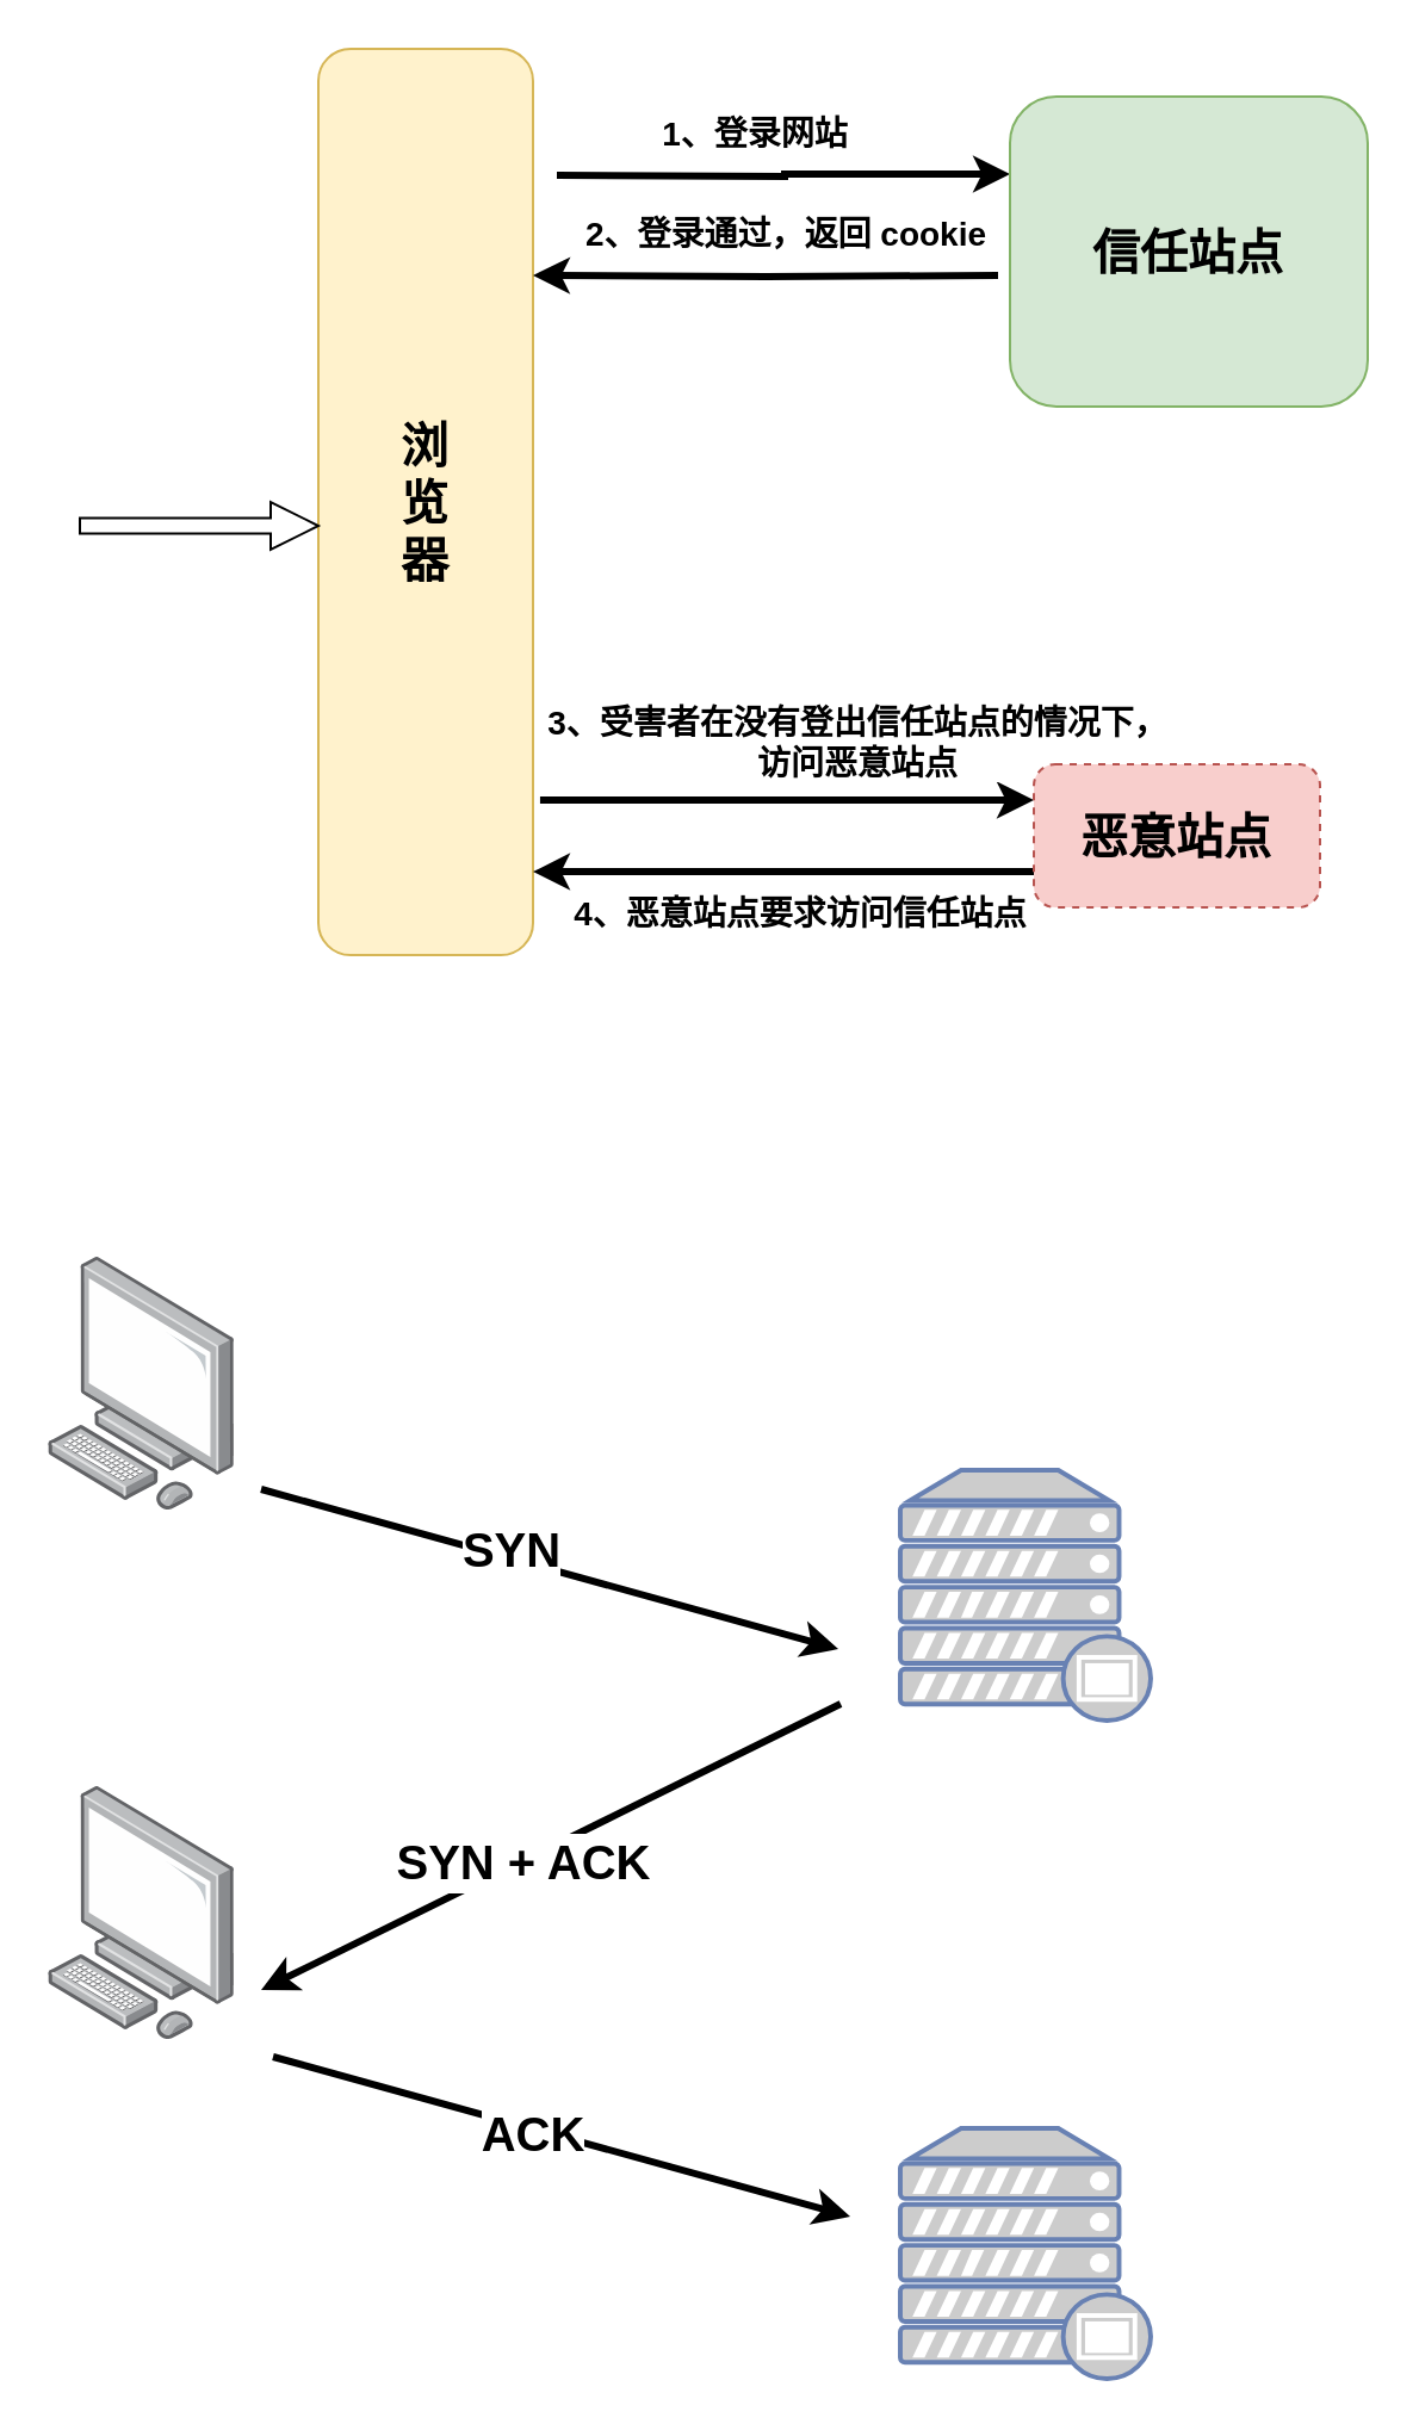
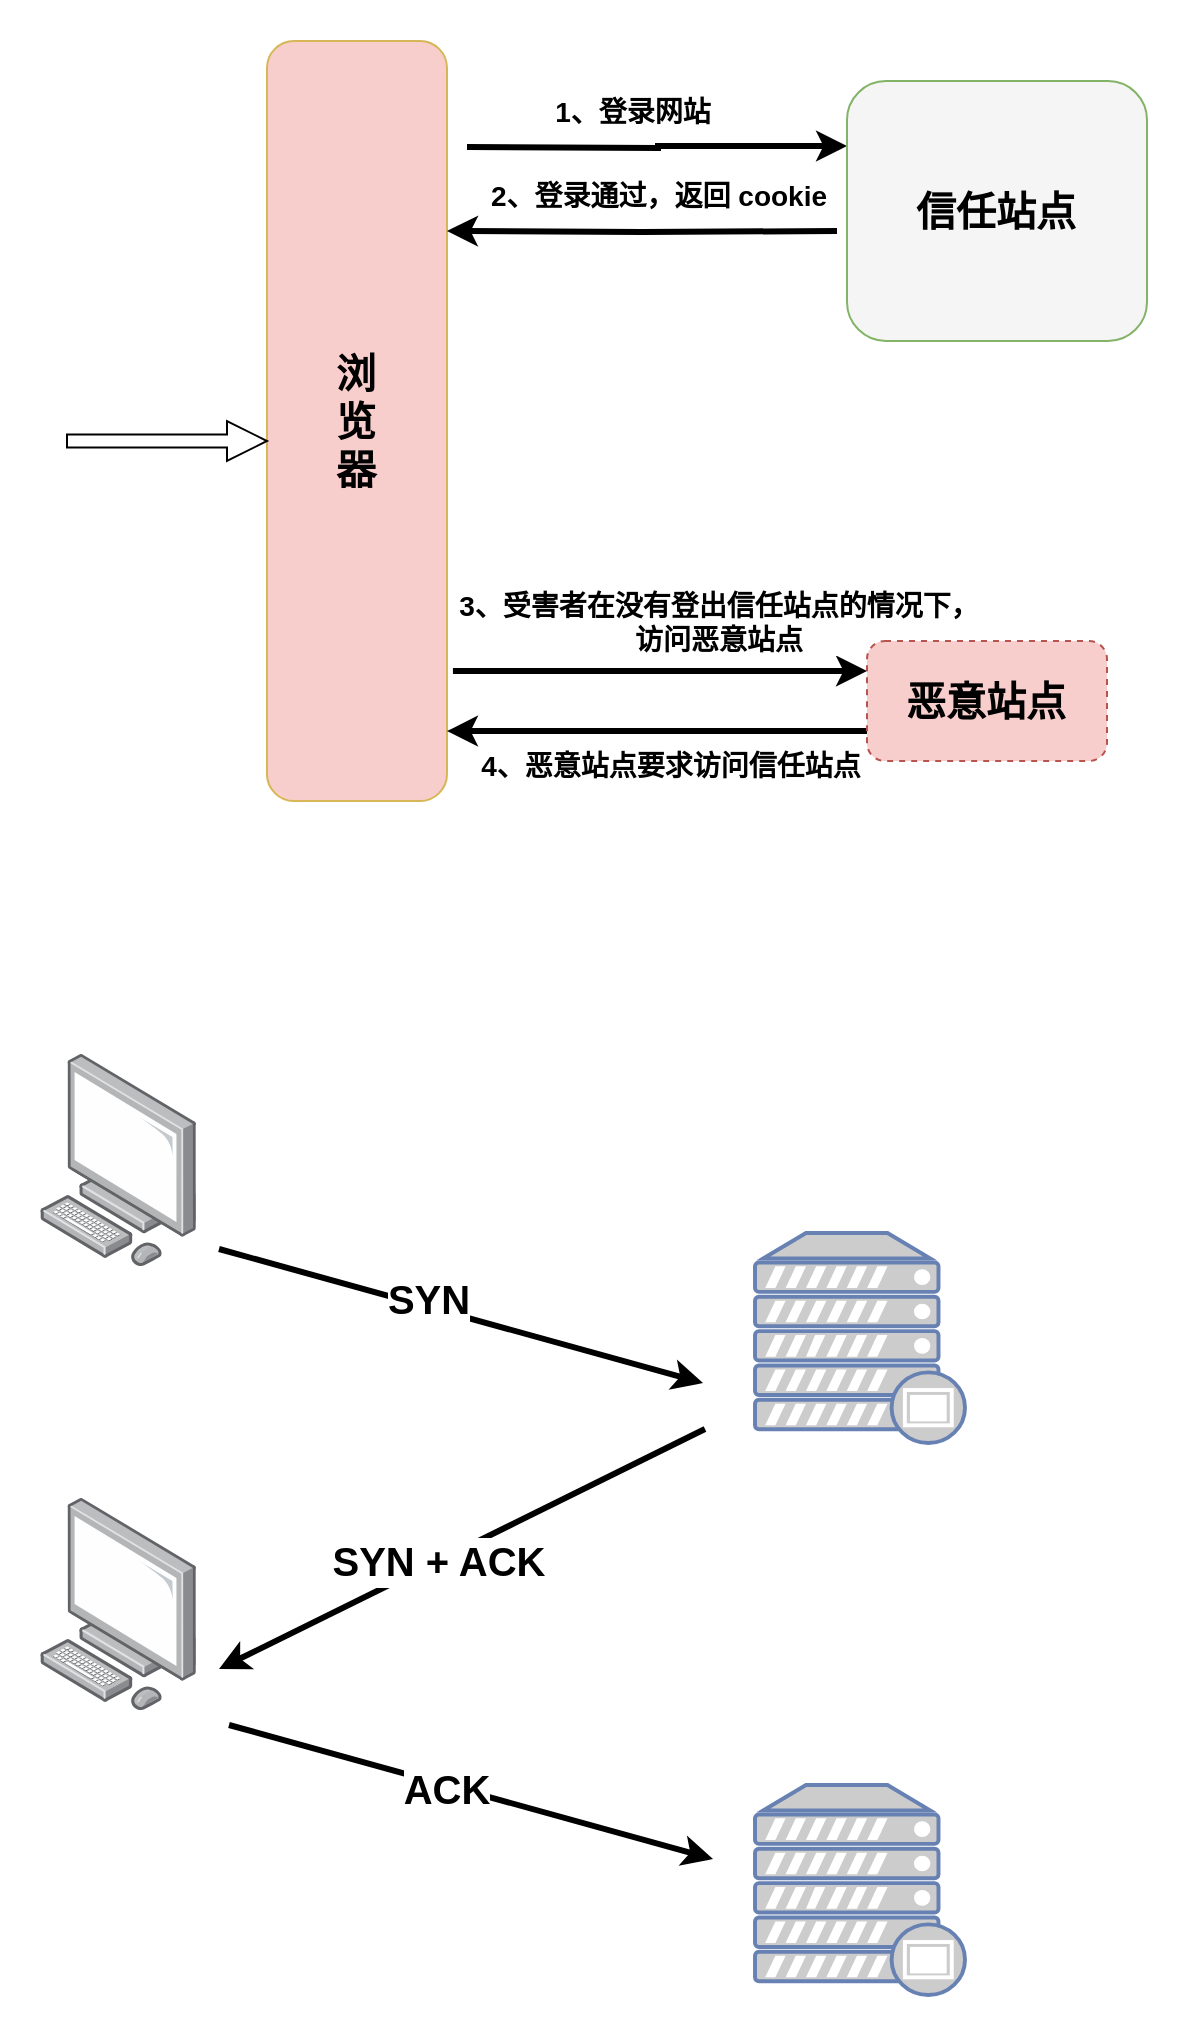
- <mxCell id="7" value="&lt;b&gt;&lt;font style=&quot;font-size: 20px&quot;&gt;信任站点&lt;/font&gt;&lt;/b&gt;" style="rounded=1;whiteSpace=wrap;html=1;fillColor=#d5e8d4;strokeColor=#82b366;" vertex="1" parent="1"><mxGeometry x="423" y="40" width="150" height="130" as="geometry" /></mxCell>
+ <mxCell id="7" value="&lt;b&gt;&lt;font style=&quot;font-size: 20px&quot;&gt;信任站点&lt;/font&gt;&lt;/b&gt;" style="rounded=1;whiteSpace=wrap;html=1;fillColor=#f5f5f5;strokeColor=#82b366;" vertex="1" parent="1"><mxGeometry x="423" y="40" width="150" height="130" as="geometry" /></mxCell>
- <mxCell id="2" value="&lt;b&gt;&lt;font style=&quot;font-size: 20px&quot;&gt;浏&lt;br&gt;览&lt;br&gt;器&lt;/font&gt;&lt;/b&gt;" style="rounded=1;whiteSpace=wrap;html=1;fillColor=#fff2cc;strokeColor=#d6b656;" vertex="1" parent="1"><mxGeometry x="133" y="20" width="90" height="380" as="geometry" /></mxCell>
+ <mxCell id="2" value="&lt;b&gt;&lt;font style=&quot;font-size: 20px&quot;&gt;浏&lt;br&gt;览&lt;br&gt;器&lt;/font&gt;&lt;/b&gt;" style="rounded=1;whiteSpace=wrap;html=1;fillColor=#f8cecc;strokeColor=#d6b656;" vertex="1" parent="1"><mxGeometry x="133" y="20" width="90" height="380" as="geometry" /></mxCell>
